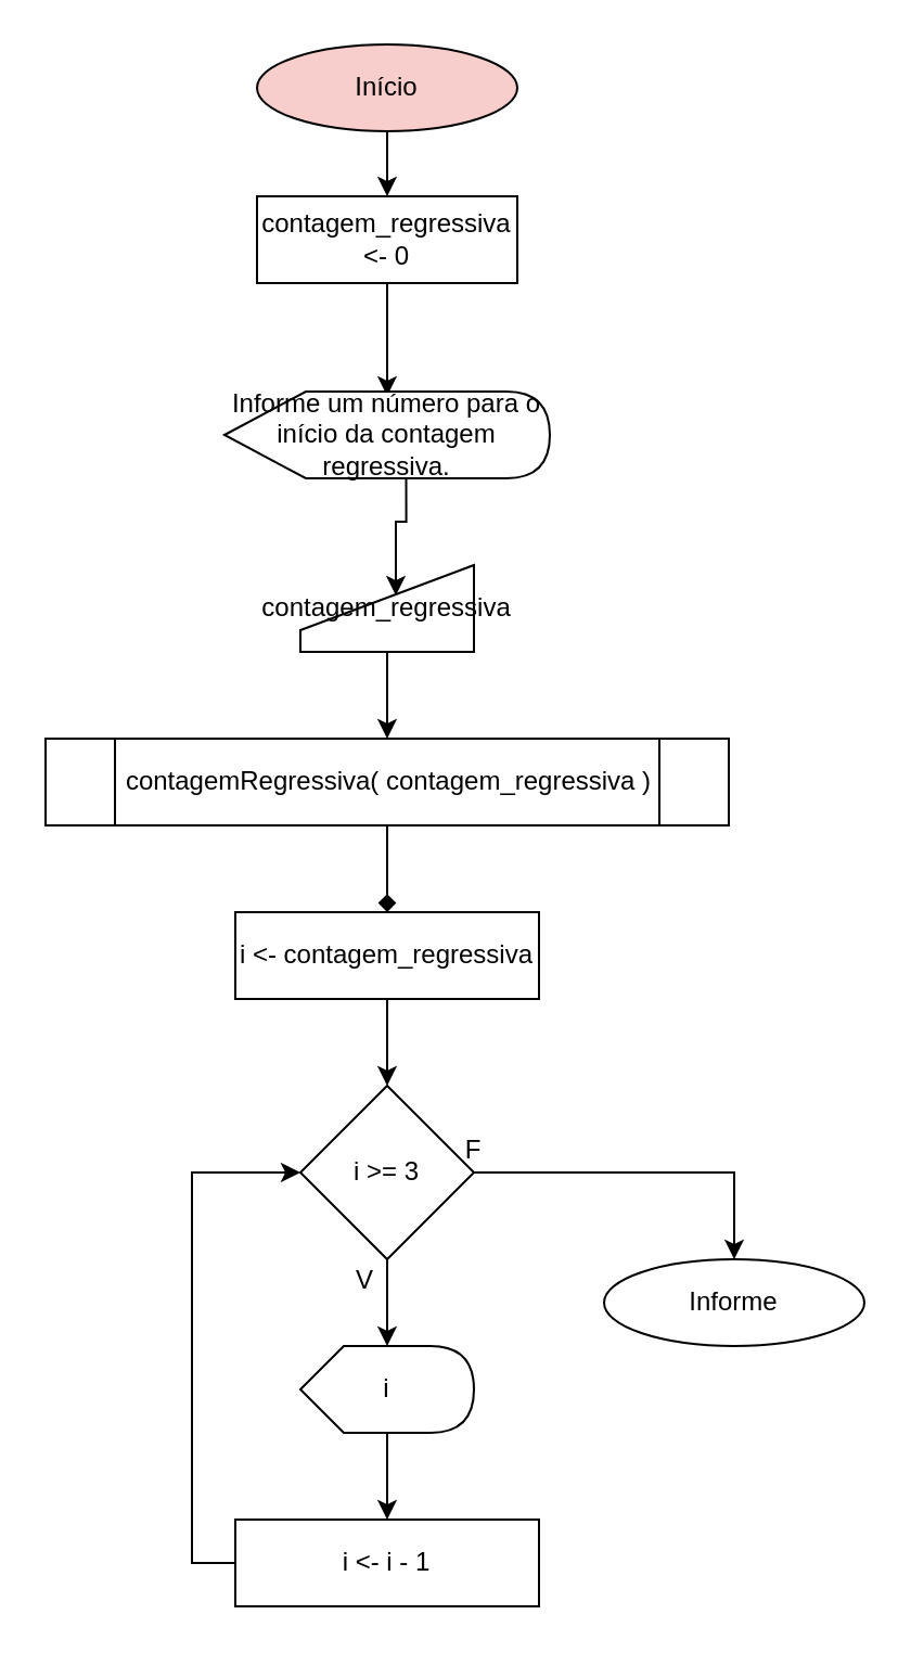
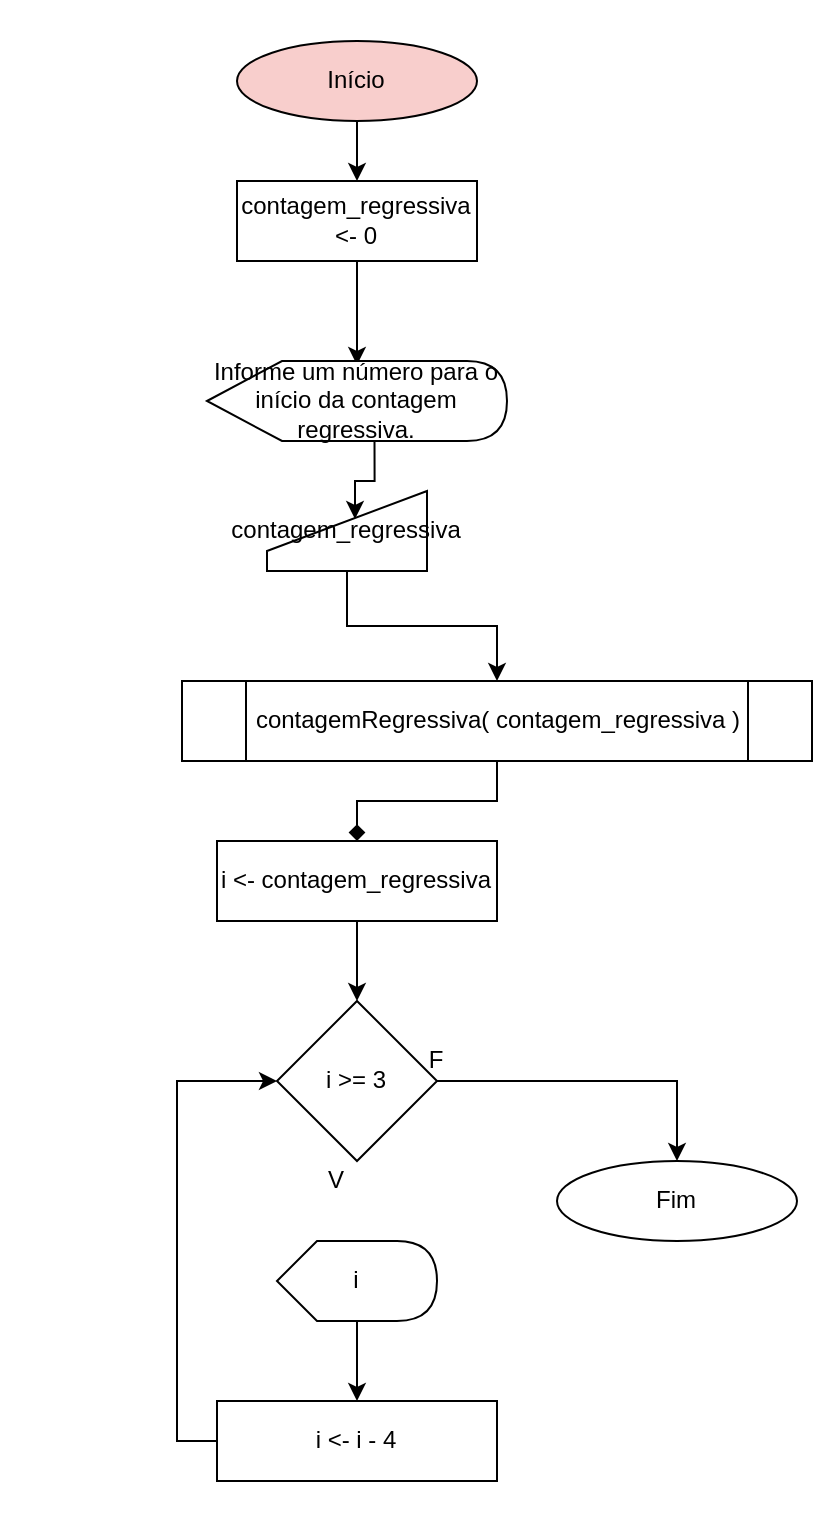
- <mxCell id="12" value="contagem_regressiva" style="shape=manualInput;whiteSpace=wrap;html=1;" parent="1" vertex="1"><mxGeometry x="138" y="260" width="80" height="40" as="geometry" /></mxCell>
+ <mxCell id="12" value="contagem_regressiva" style="shape=manualInput;whiteSpace=wrap;html=1;" parent="1" vertex="1"><mxGeometry x="133" y="245" width="80" height="40" as="geometry" /></mxCell>
- <mxCell id="6" value="contagemRegressiva( contagem_regressiva )" style="shape=process;whiteSpace=wrap;html=1;backgroundOutline=1;" parent="1" vertex="1"><mxGeometry x="20.5" y="340" width="315" height="40" as="geometry" /></mxCell>
+ <mxCell id="6" value="contagemRegressiva( contagem_regressiva )" style="shape=process;whiteSpace=wrap;html=1;backgroundOutline=1;" parent="1" vertex="1"><mxGeometry x="90.5" y="340" width="315" height="40" as="geometry" /></mxCell>
- <mxCell id="15" style="edgeStyle=orthogonalEdgeStyle;rounded=0;orthogonalLoop=1;jettySize=auto;html=1;exitX=0.5;exitY=1;exitDx=0;exitDy=0;entryX=0;entryY=0;entryDx=40;entryDy=0;entryPerimeter=0;" parent="1" source="17" target="19" edge="1"><mxGeometry relative="1" as="geometry" /></mxCell>
- <mxCell id="4" value="Informe" style="ellipse;whiteSpace=wrap;html=1;" parent="1" vertex="1"><mxGeometry x="278" y="580" width="120" height="40" as="geometry" /></mxCell>
+ <mxCell id="4" value="Fim" style="ellipse;whiteSpace=wrap;html=1;" parent="1" vertex="1"><mxGeometry x="278" y="580" width="120" height="40" as="geometry" /></mxCell>
- <mxCell id="21" value="i &amp;lt;- i - 1" style="rounded=0;whiteSpace=wrap;html=1;" parent="1" vertex="1"><mxGeometry x="108" y="700" width="140" height="40" as="geometry" /></mxCell>
+ <mxCell id="21" value="i &amp;lt;- i - 4" style="rounded=0;whiteSpace=wrap;html=1;" parent="1" vertex="1"><mxGeometry x="108" y="700" width="140" height="40" as="geometry" /></mxCell>
